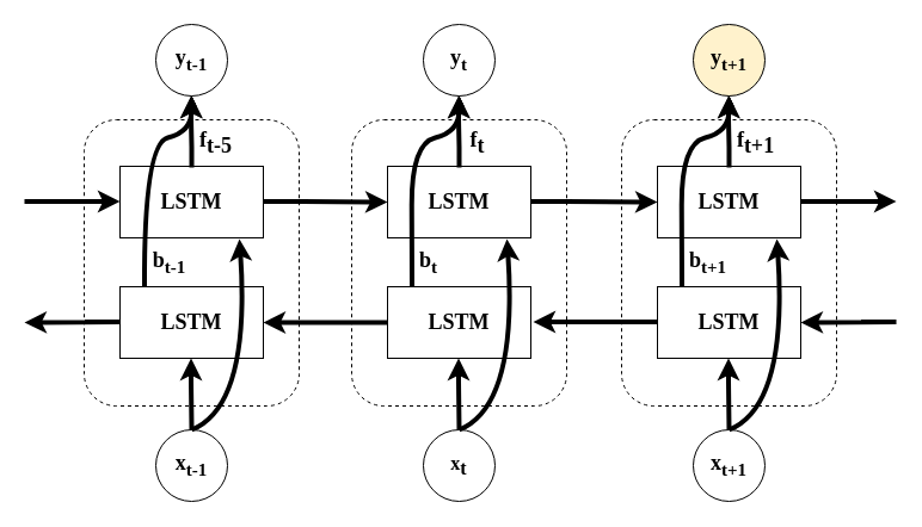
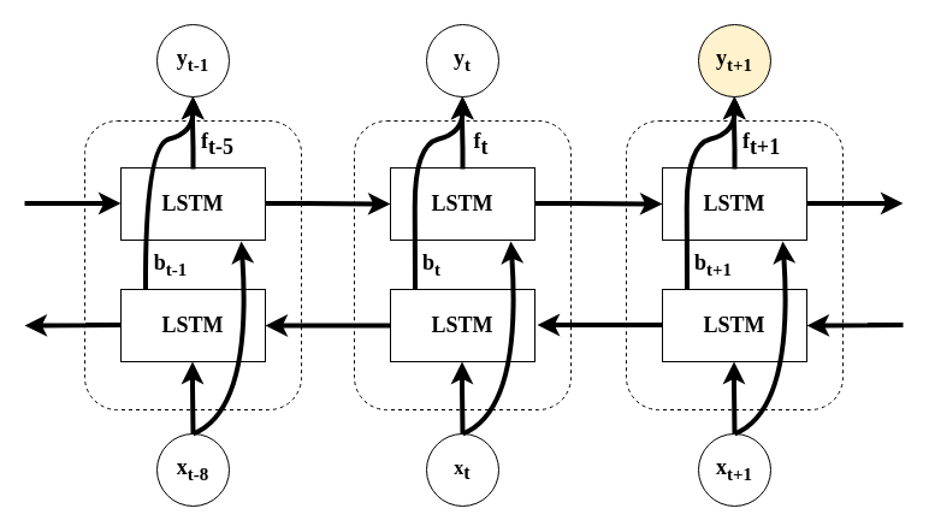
- <mxCell id="7" value="x&lt;sub&gt;t-1&lt;/sub&gt;" style="ellipse;whiteSpace=wrap;html=1;aspect=fixed;fontFamily=Times New Roman;fontSize=18;fontStyle=1" vertex="1" parent="1"><mxGeometry x="130" y="360" width="60" height="60" as="geometry" /></mxCell>
+ <mxCell id="7" value="x&lt;sub&gt;t-8&lt;/sub&gt;" style="ellipse;whiteSpace=wrap;html=1;aspect=fixed;fontFamily=Times New Roman;fontSize=18;fontStyle=1" vertex="1" parent="1"><mxGeometry x="130" y="360" width="60" height="60" as="geometry" /></mxCell>
